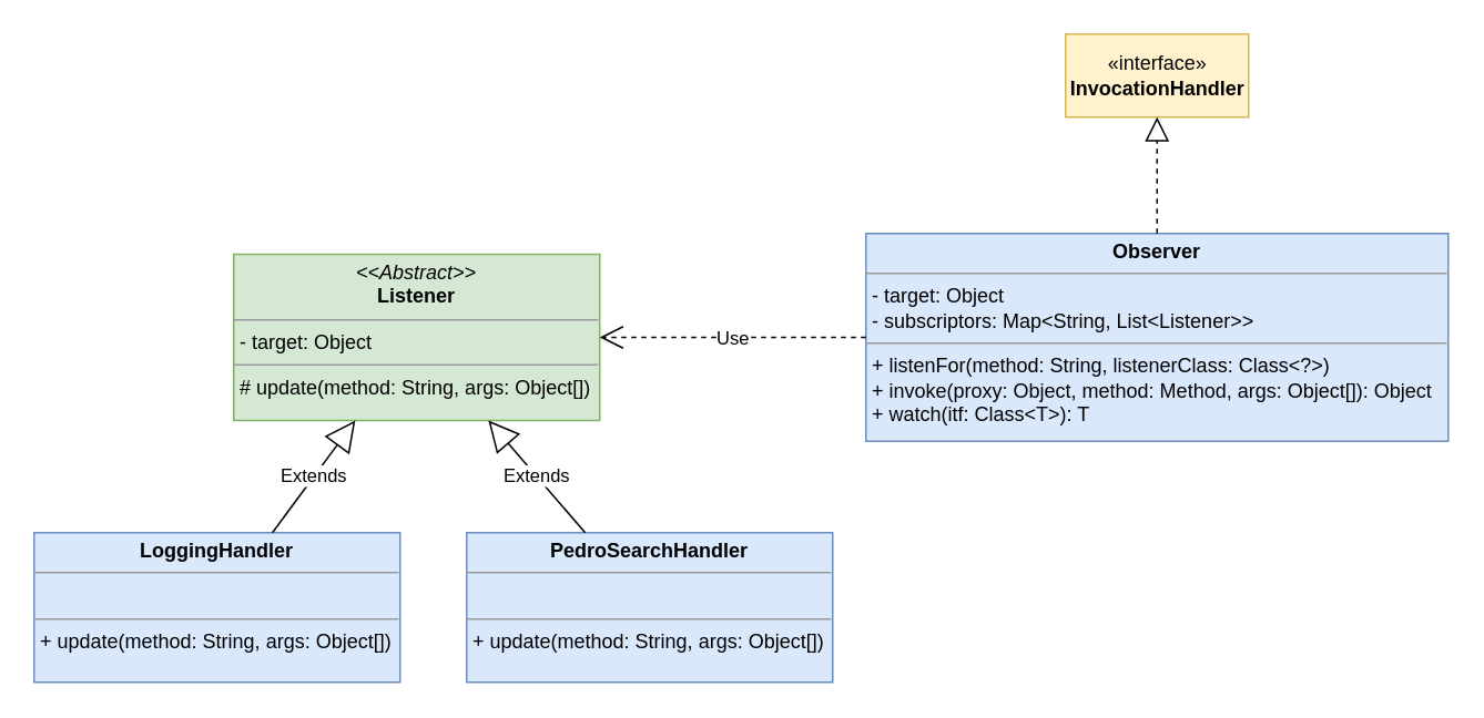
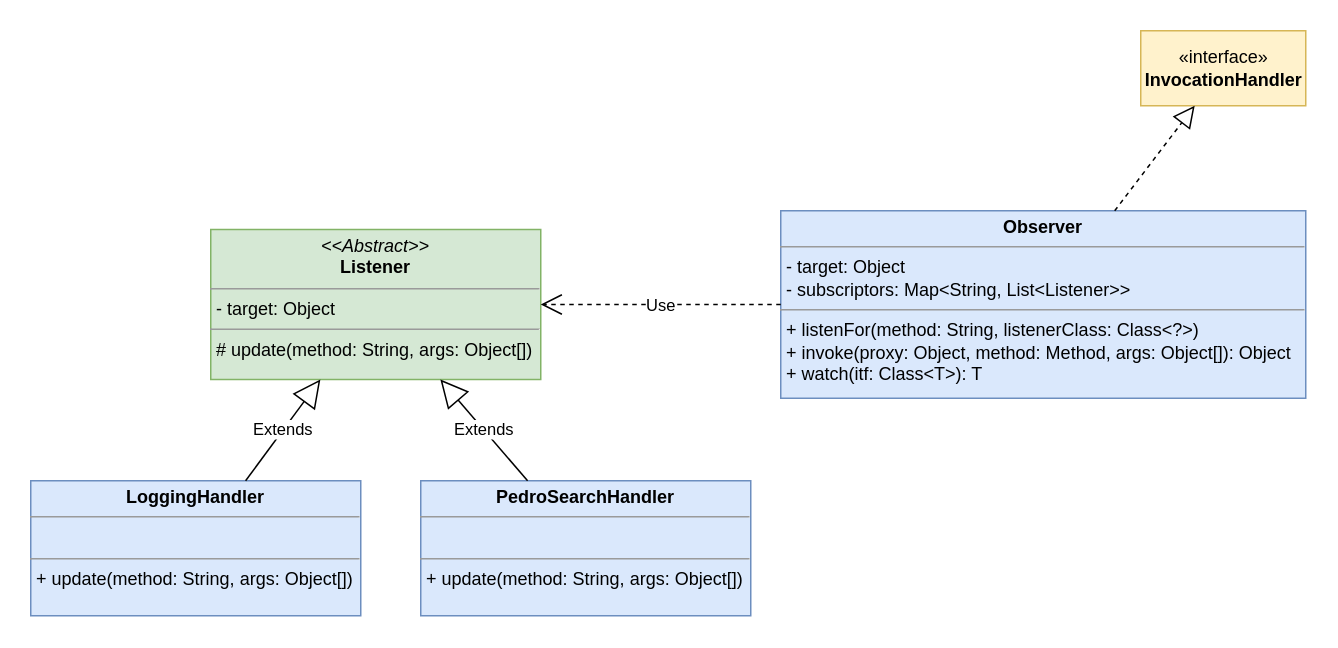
- <mxCell id="4" value="«interface»&lt;br&gt;&lt;b&gt;InvocationHandler&lt;/b&gt;" style="html=1;fillColor=#fff2cc;strokeColor=#d6b656;" vertex="1" parent="1"><mxGeometry x="640" y="20" width="110" height="50" as="geometry" /></mxCell>
+ <mxCell id="4" value="«interface»&lt;br&gt;&lt;b&gt;InvocationHandler&lt;/b&gt;" style="html=1;fillColor=#fff2cc;strokeColor=#d6b656;" vertex="1" parent="1"><mxGeometry x="760" y="20" width="110" height="50" as="geometry" /></mxCell>
